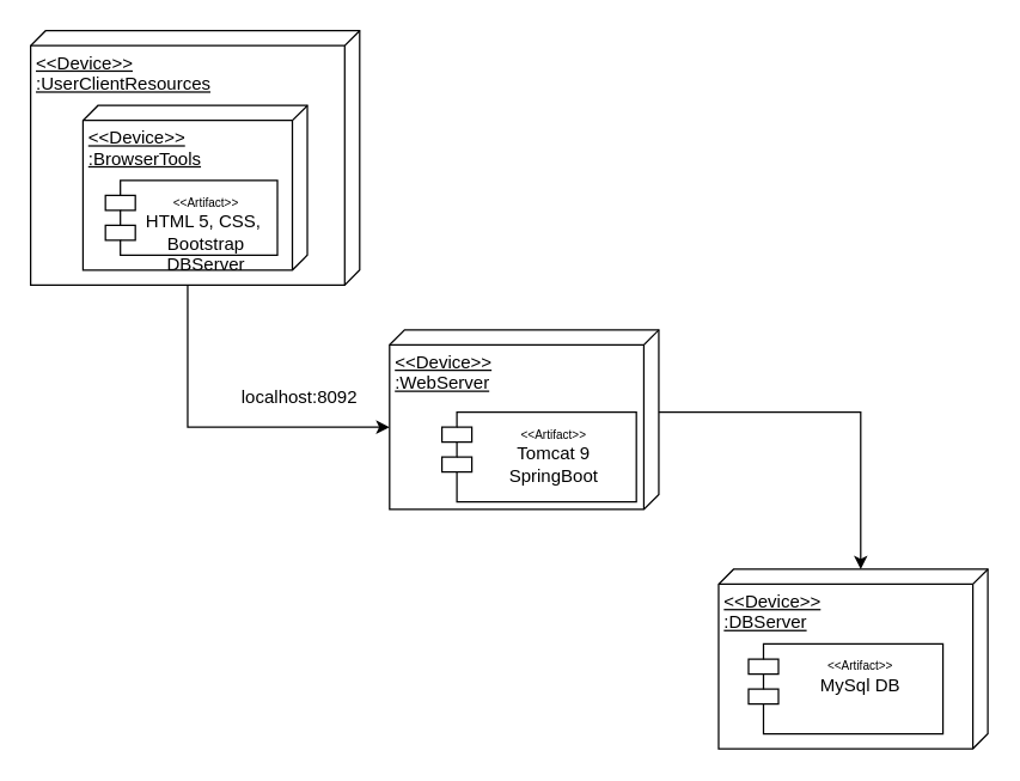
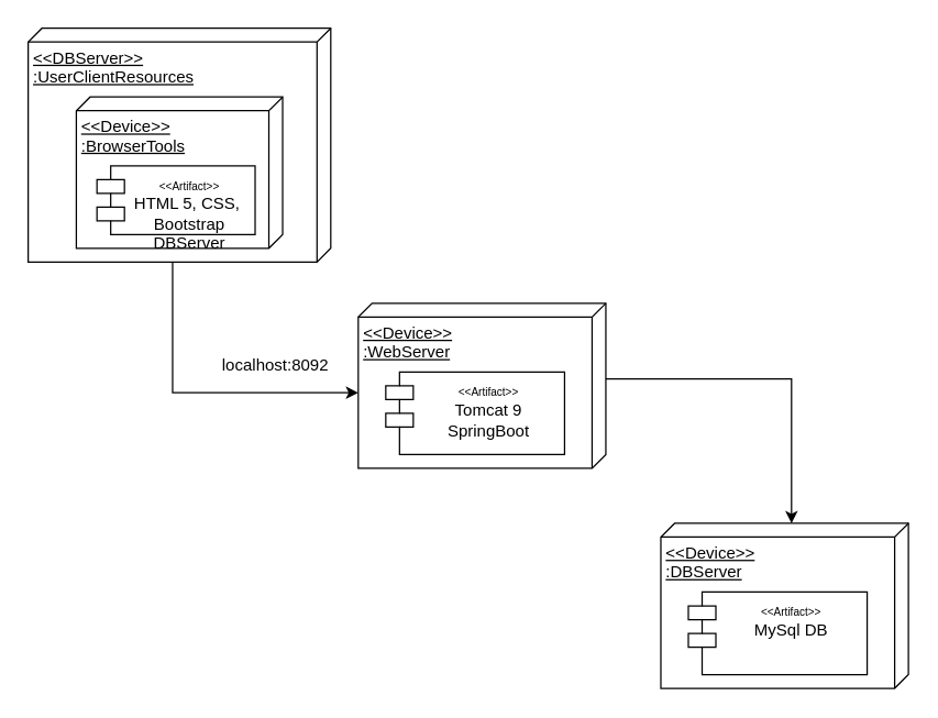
- <mxCell id="2" value="&amp;lt;&amp;lt;Device&amp;gt;&amp;gt;&lt;br&gt;:UserClientResources" style="verticalAlign=top;align=left;spacingTop=8;spacingLeft=2;spacingRight=12;shape=cube;size=10;direction=south;fontStyle=4;html=1;whiteSpace=wrap;" parent="1" vertex="1"><mxGeometry x="20" y="20" width="220" height="170" as="geometry" /></mxCell>
+ <mxCell id="2" value="&amp;lt;&amp;lt;DBServer&amp;gt;&amp;gt;&lt;br&gt;:UserClientResources" style="verticalAlign=top;align=left;spacingTop=8;spacingLeft=2;spacingRight=12;shape=cube;size=10;direction=south;fontStyle=4;html=1;whiteSpace=wrap;" parent="1" vertex="1"><mxGeometry x="20" y="20" width="220" height="170" as="geometry" /></mxCell>
- <mxCell id="6" value="&lt;font style=&quot;font-size: 8px;&quot;&gt;&amp;lt;&amp;lt;Artifact&amp;gt;&amp;gt;&lt;/font&gt;&lt;br&gt;Tomcat 9&lt;br&gt;SpringBoot" style="shape=module;align=left;spacingLeft=20;align=center;verticalAlign=top;whiteSpace=wrap;html=1;" parent="1" vertex="1"><mxGeometry x="295" y="275" width="130" height="60" as="geometry" /></mxCell>
+ <mxCell id="6" value="&lt;font style=&quot;font-size: 8px;&quot;&gt;&amp;lt;&amp;lt;Artifact&amp;gt;&amp;gt;&lt;/font&gt;&lt;br&gt;Tomcat 9&lt;br&gt;SpringBoot" style="shape=module;align=left;spacingLeft=20;align=center;verticalAlign=top;whiteSpace=wrap;html=1;" parent="1" vertex="1"><mxGeometry x="280" y="270" width="130" height="60" as="geometry" /></mxCell>
